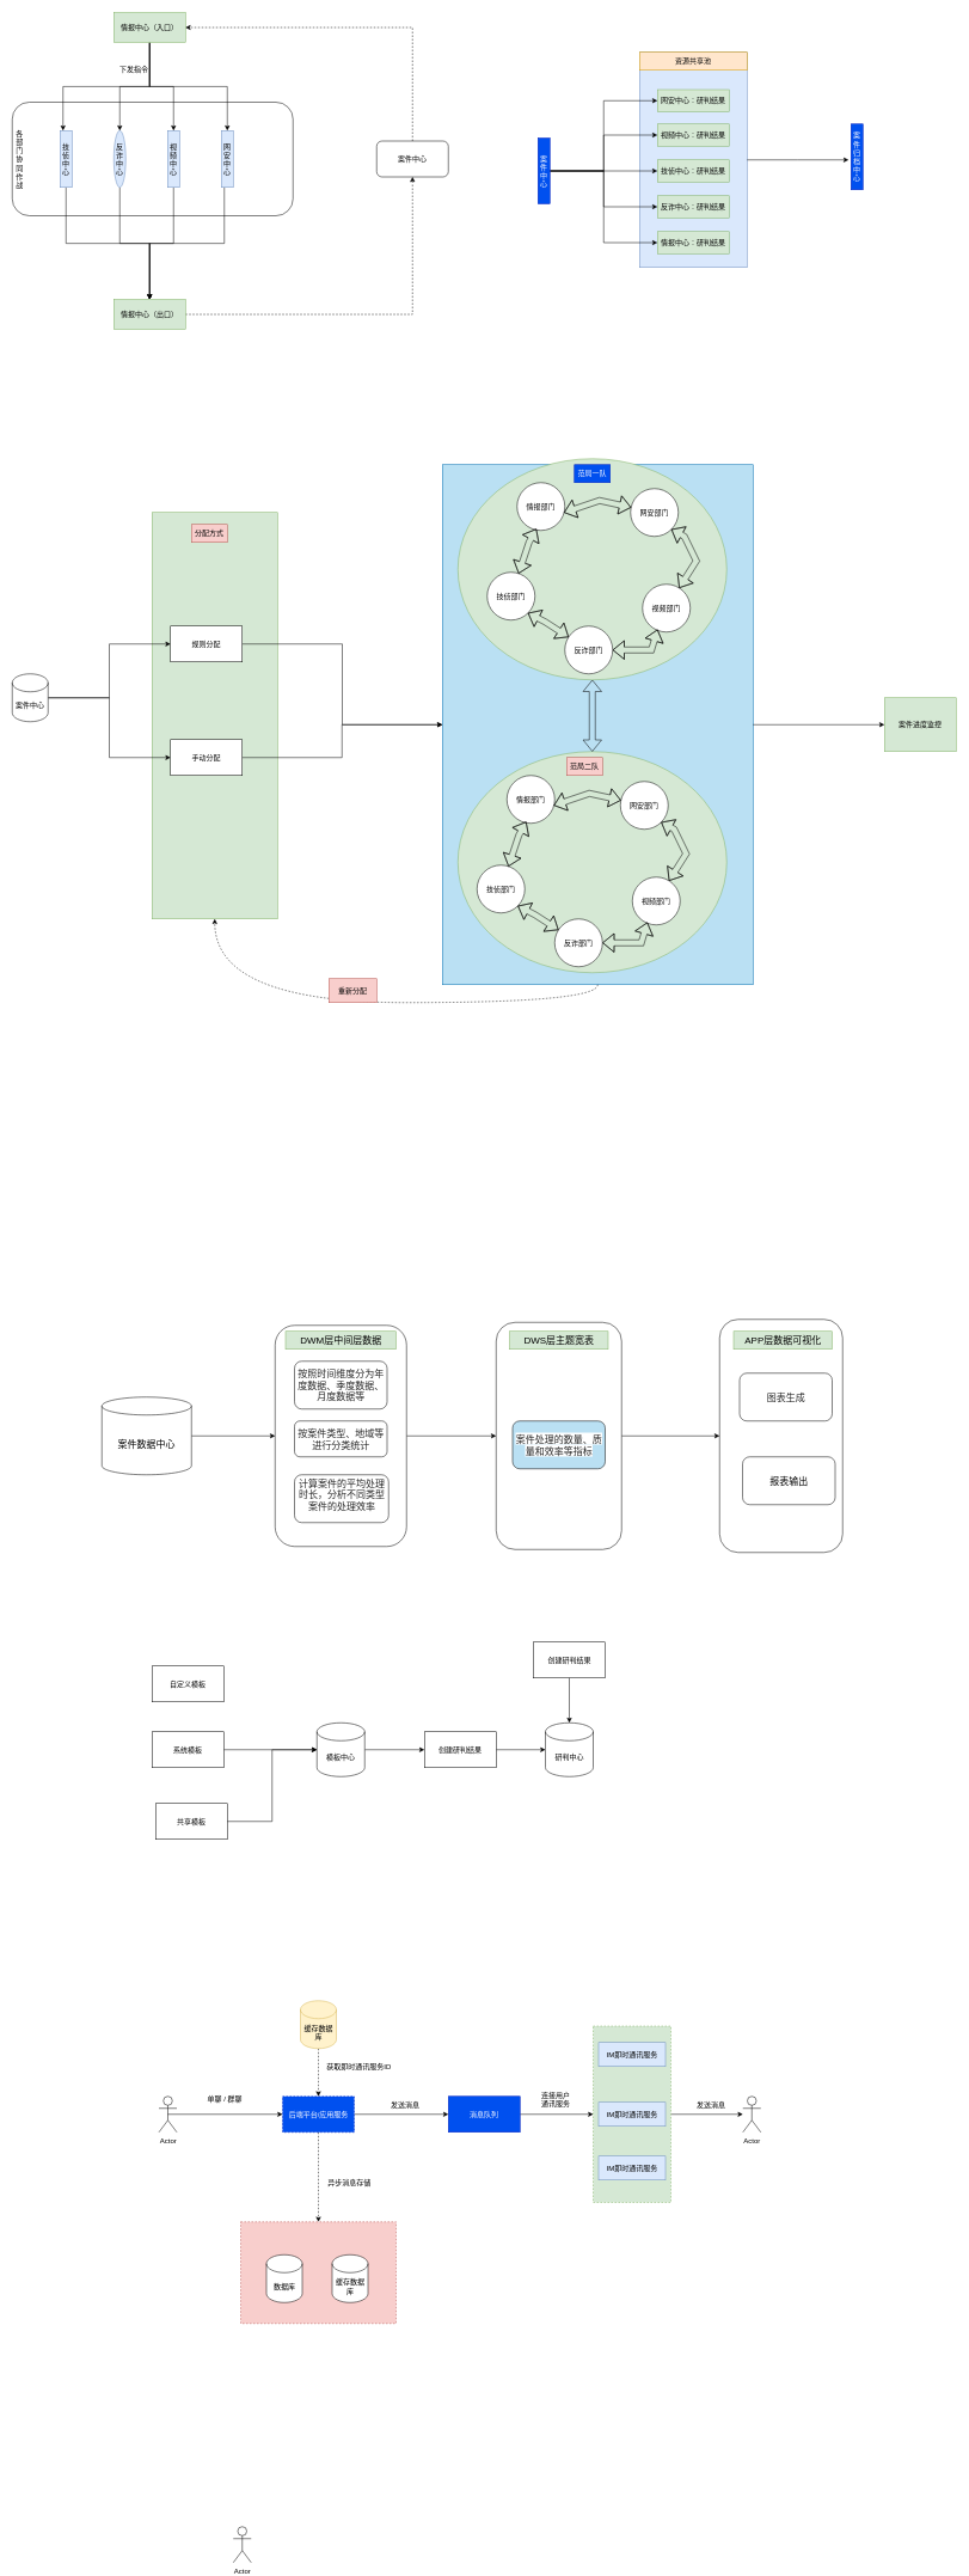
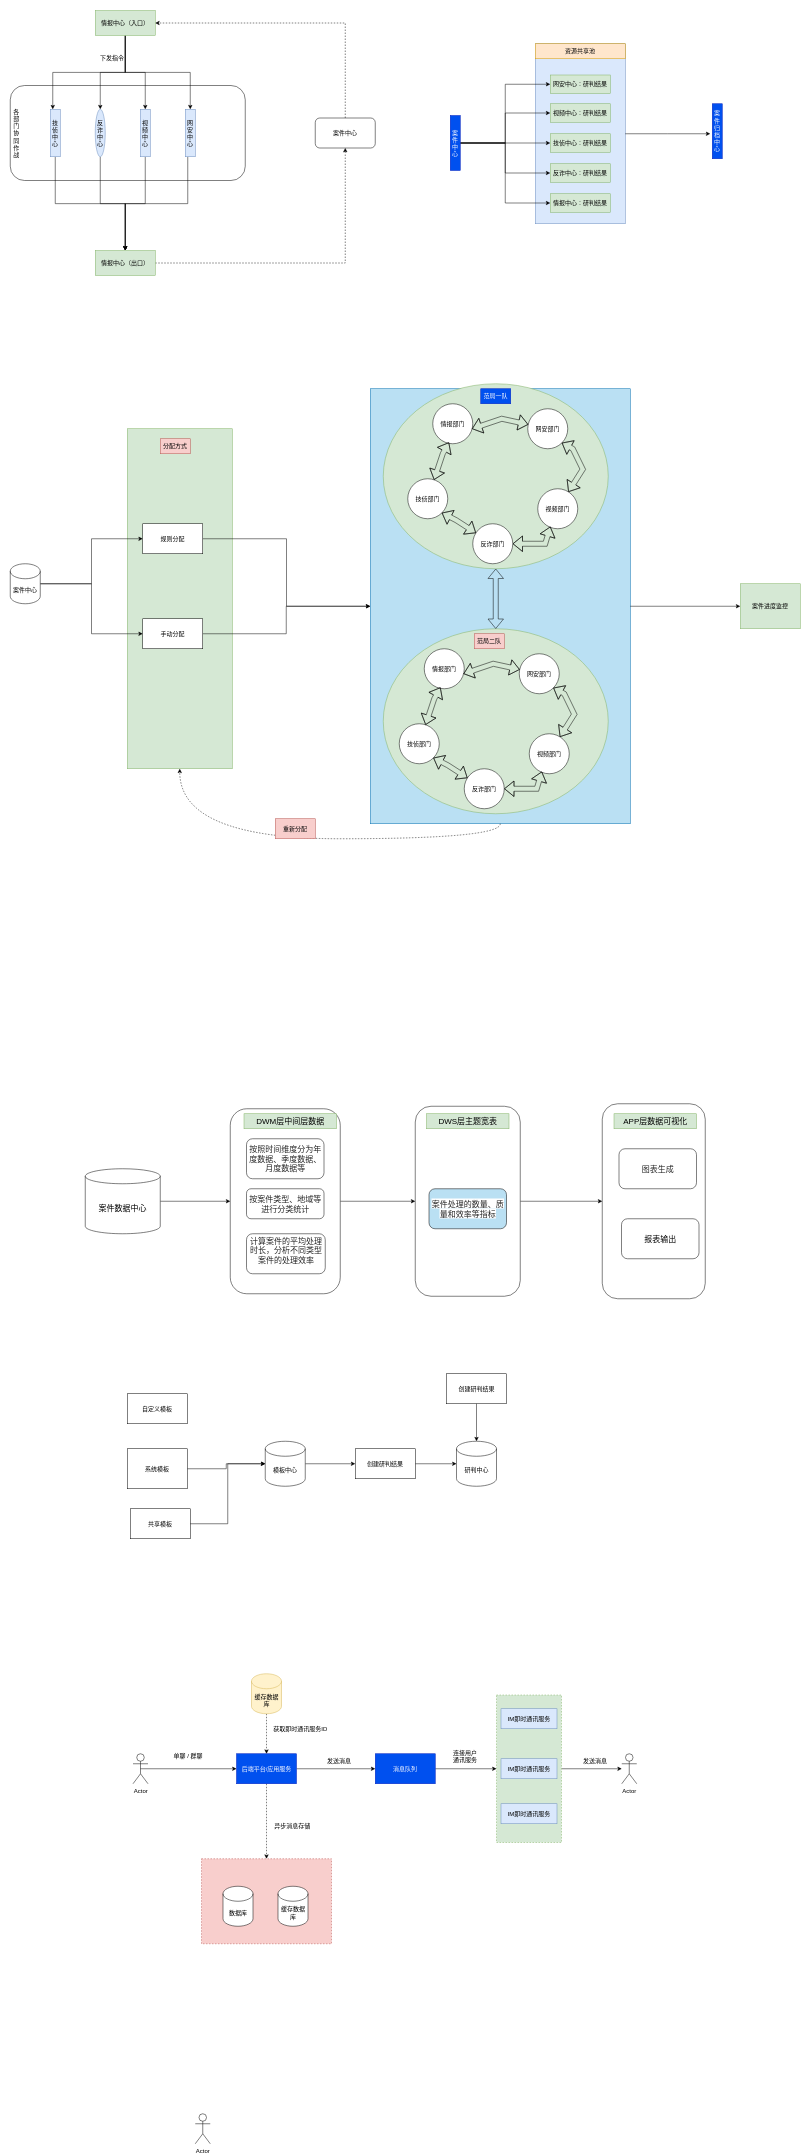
- <mxCell id="84" value="&lt;font style=&quot;font-size: 16px;&quot;&gt;DWM层中间层数据&lt;/font&gt;" style="text;html=1;align=center;verticalAlign=middle;whiteSpace=wrap;rounded=0;fillColor=#d5e8d4;strokeColor=#82b366;" parent="1" vertex="1"><mxGeometry x="477.5" y="2227" width="185" height="30" as="geometry" /></mxCell>
+ <mxCell id="84" value="&lt;font style=&quot;font-size: 16px;&quot;&gt;DWM层中间层数据&lt;/font&gt;" style="text;html=1;align=center;verticalAlign=middle;whiteSpace=wrap;rounded=0;fillColor=#d5e8d4;strokeColor=#82b366;" parent="1" vertex="1"><mxGeometry x="487.5" y="2227" width="185" height="30" as="geometry" /></mxCell>
- <mxCell id="98" value="系统模板" style="whiteSpace=wrap;html=1;" vertex="1" parent="1"><mxGeometry x="254" y="2897" width="120" height="60" as="geometry" /></mxCell>
+ <mxCell id="98" value="系统模板" style="whiteSpace=wrap;html=1;" vertex="1" parent="1"><mxGeometry x="254" y="2897" width="120" height="80" as="geometry" /></mxCell>
- <mxCell id="109" value="后端平台/应用服务" style="rounded=0;whiteSpace=wrap;html=1;fillColor=#0050ef;fontColor=#ffffff;strokeColor=#001DBC;dashed=1;" vertex="1" parent="1"><mxGeometry x="472.5" y="3507" width="120" height="60" as="geometry" /></mxCell>
+ <mxCell id="109" value="后端平台/应用服务" style="rounded=0;whiteSpace=wrap;html=1;fillColor=#0050ef;fontColor=#ffffff;strokeColor=#001DBC;" vertex="1" parent="1"><mxGeometry x="472.5" y="3507" width="120" height="60" as="geometry" /></mxCell>
